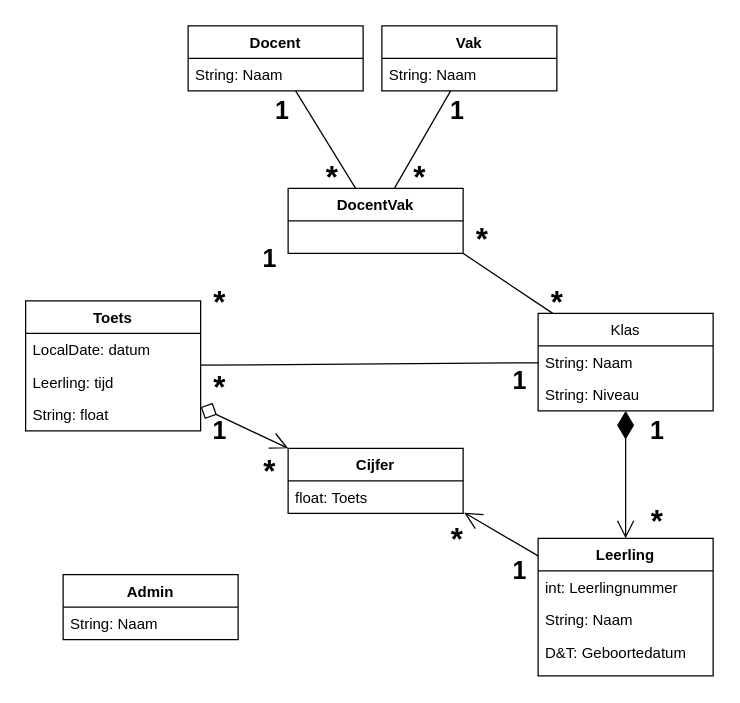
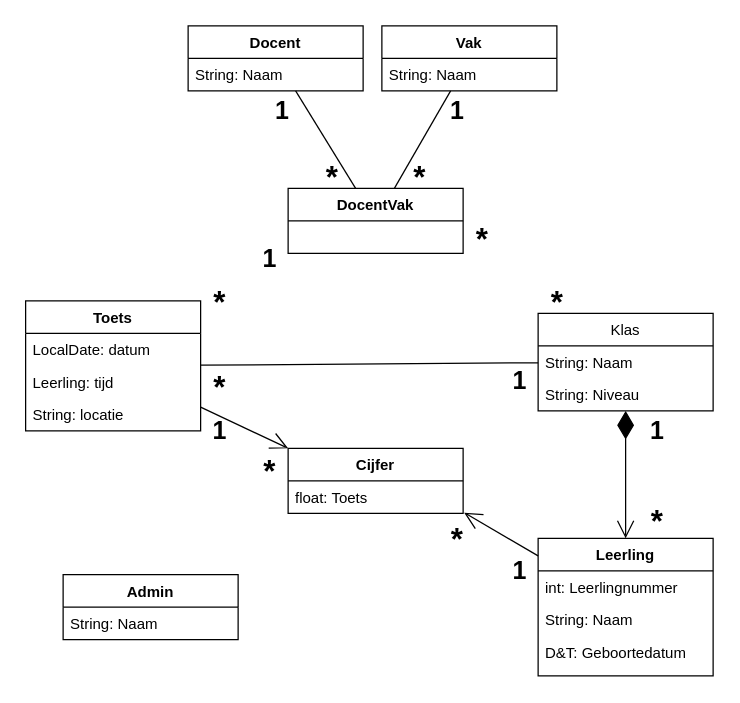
- <mxCell id="11" value="" style="endArrow=none;html=1;entryX=1;entryY=1;entryDx=0;entryDy=0;" parent="1" source="20" target="31" edge="1"><mxGeometry width="50" height="50" relative="1" as="geometry"><mxPoint x="280" y="230" as="sourcePoint" /><mxPoint x="411" y="44" as="targetPoint" /></mxGeometry></mxCell>
- <mxCell id="5" value="" style="endArrow=diamond;html=1;endFill=0;startArrow=open;startFill=0;endSize=12;startSize=12;exitX=0;exitY=0;exitDx=0;exitDy=0;" parent="1" source="29" target="42" edge="1"><mxGeometry width="50" height="50" relative="1" as="geometry"><mxPoint x="-110" y="430" as="sourcePoint" /><mxPoint x="-60" y="380" as="targetPoint" /></mxGeometry></mxCell>
+ <mxCell id="5" value="" style="endArrow=none;html=1;endFill=0;startArrow=open;startFill=0;endSize=12;startSize=12;exitX=0;exitY=0;exitDx=0;exitDy=0;" parent="1" source="29" target="42" edge="1"><mxGeometry width="50" height="50" relative="1" as="geometry"><mxPoint x="-110" y="430" as="sourcePoint" /><mxPoint x="-60" y="380" as="targetPoint" /></mxGeometry></mxCell>
- <mxCell id="45" value="String: float" style="text;strokeColor=none;fillColor=none;align=left;verticalAlign=top;spacingLeft=4;spacingRight=4;overflow=hidden;rotatable=0;points=[[0,0.5],[1,0.5]];portConstraint=eastwest;" parent="42" vertex="1"><mxGeometry y="78" width="140" height="26" as="geometry" /></mxCell>
+ <mxCell id="45" value="String: locatie" style="text;strokeColor=none;fillColor=none;align=left;verticalAlign=top;spacingLeft=4;spacingRight=4;overflow=hidden;rotatable=0;points=[[0,0.5],[1,0.5]];portConstraint=eastwest;" parent="42" vertex="1"><mxGeometry y="78" width="140" height="26" as="geometry" /></mxCell>
